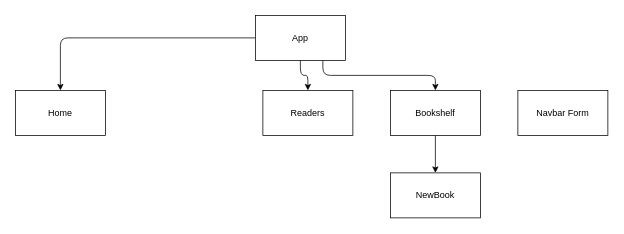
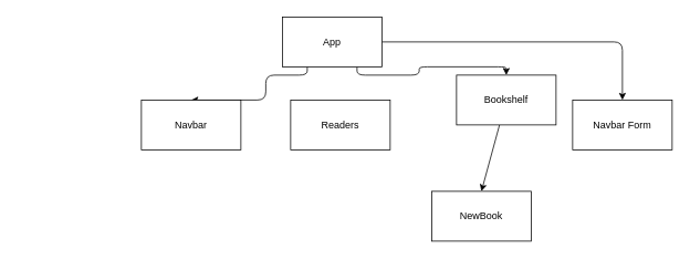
- <mxCell id="2" style="edgeStyle=orthogonalEdgeStyle;html=1;entryX=0.5;entryY=0;entryDx=0;entryDy=0;" edge="1" parent="1" source="6" target="7"><mxGeometry relative="1" as="geometry" /></mxCell>
- <mxCell id="4" style="edgeStyle=orthogonalEdgeStyle;html=1;" edge="1" parent="1" source="6" target="11"><mxGeometry relative="1" as="geometry" /></mxCell>
+ <mxCell id="4" style="edgeStyle=orthogonalEdgeStyle;html=1;entryX=0.5;entryY=0;entryDx=0;entryDy=0;" edge="1" parent="1" source="6" target="9"><mxGeometry relative="1" as="geometry" /></mxCell>
+ <mxCell id="3" style="edgeStyle=orthogonalEdgeStyle;html=1;exitX=0.25;exitY=1;exitDx=0;exitDy=0;entryX=0.5;entryY=0;entryDx=0;entryDy=0;" edge="1" parent="1" source="6" target="8"><mxGeometry relative="1" as="geometry"><Array as="points"><mxPoint x="370" y="90" /><mxPoint x="320" y="90" /></Array></mxGeometry></mxCell>
- <mxCell id="7" value="Home" style="whiteSpace=wrap;html=1;" vertex="1" parent="1"><mxGeometry x="20" y="120" width="120" height="60" as="geometry" /></mxCell>
+ <mxCell id="8" value="Navbar" style="whiteSpace=wrap;html=1;" vertex="1" parent="1"><mxGeometry x="170" y="120" width="120" height="60" as="geometry" /></mxCell>
- <mxCell id="13" value="Bookshelf" style="whiteSpace=wrap;html=1;" vertex="1" parent="1"><mxGeometry x="520" y="120" width="120" height="60" as="geometry" /></mxCell>
+ <mxCell id="13" value="Bookshelf" style="whiteSpace=wrap;html=1;" vertex="1" parent="1"><mxGeometry x="550" y="90" width="120" height="60" as="geometry" /></mxCell>
